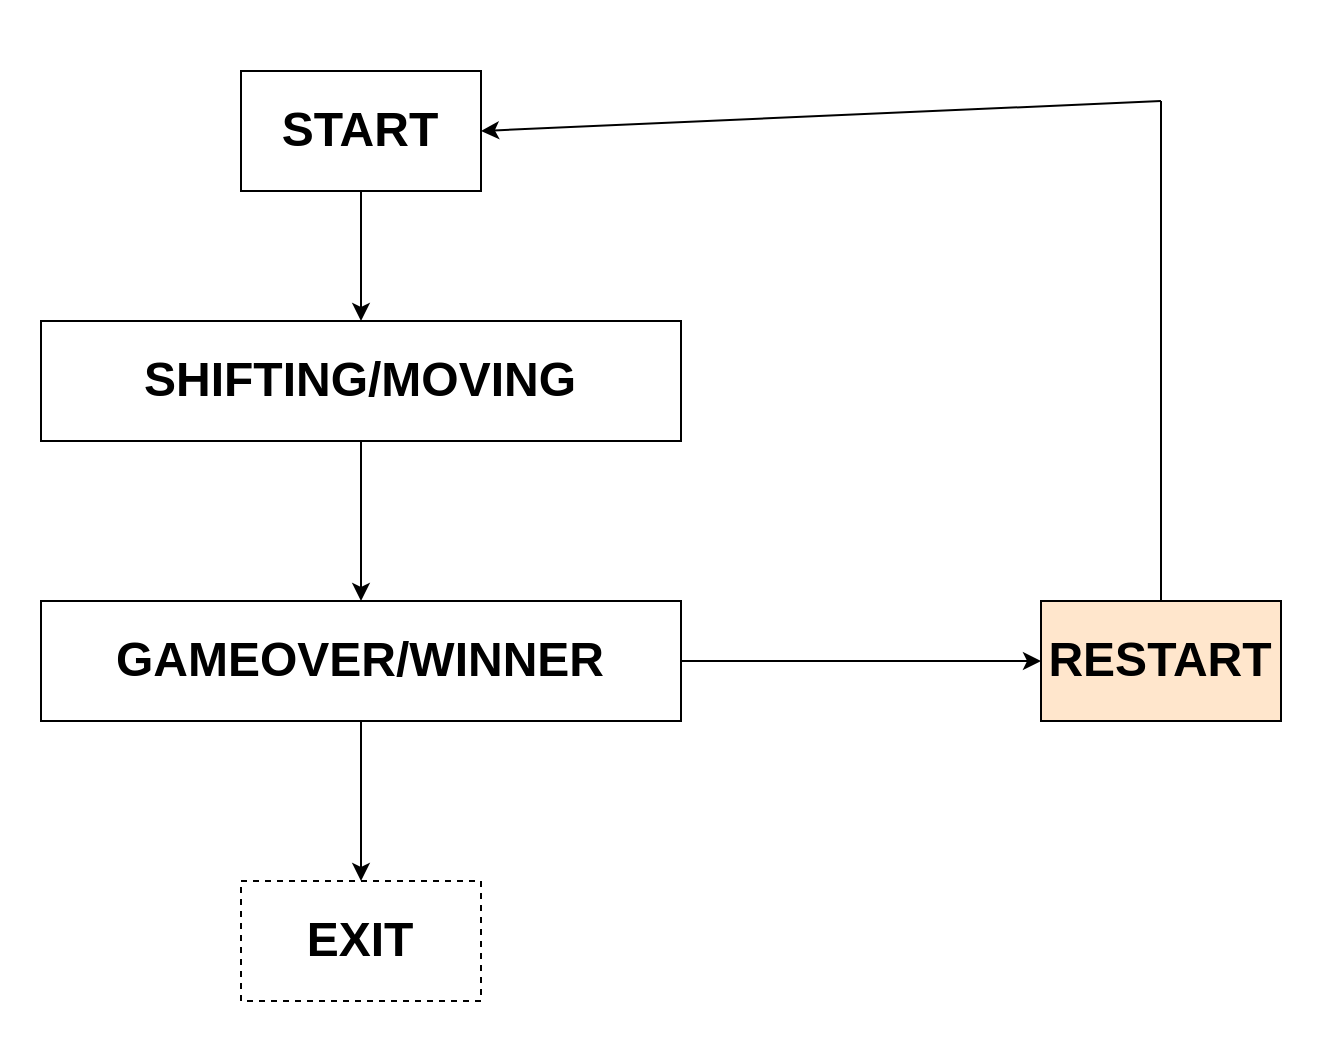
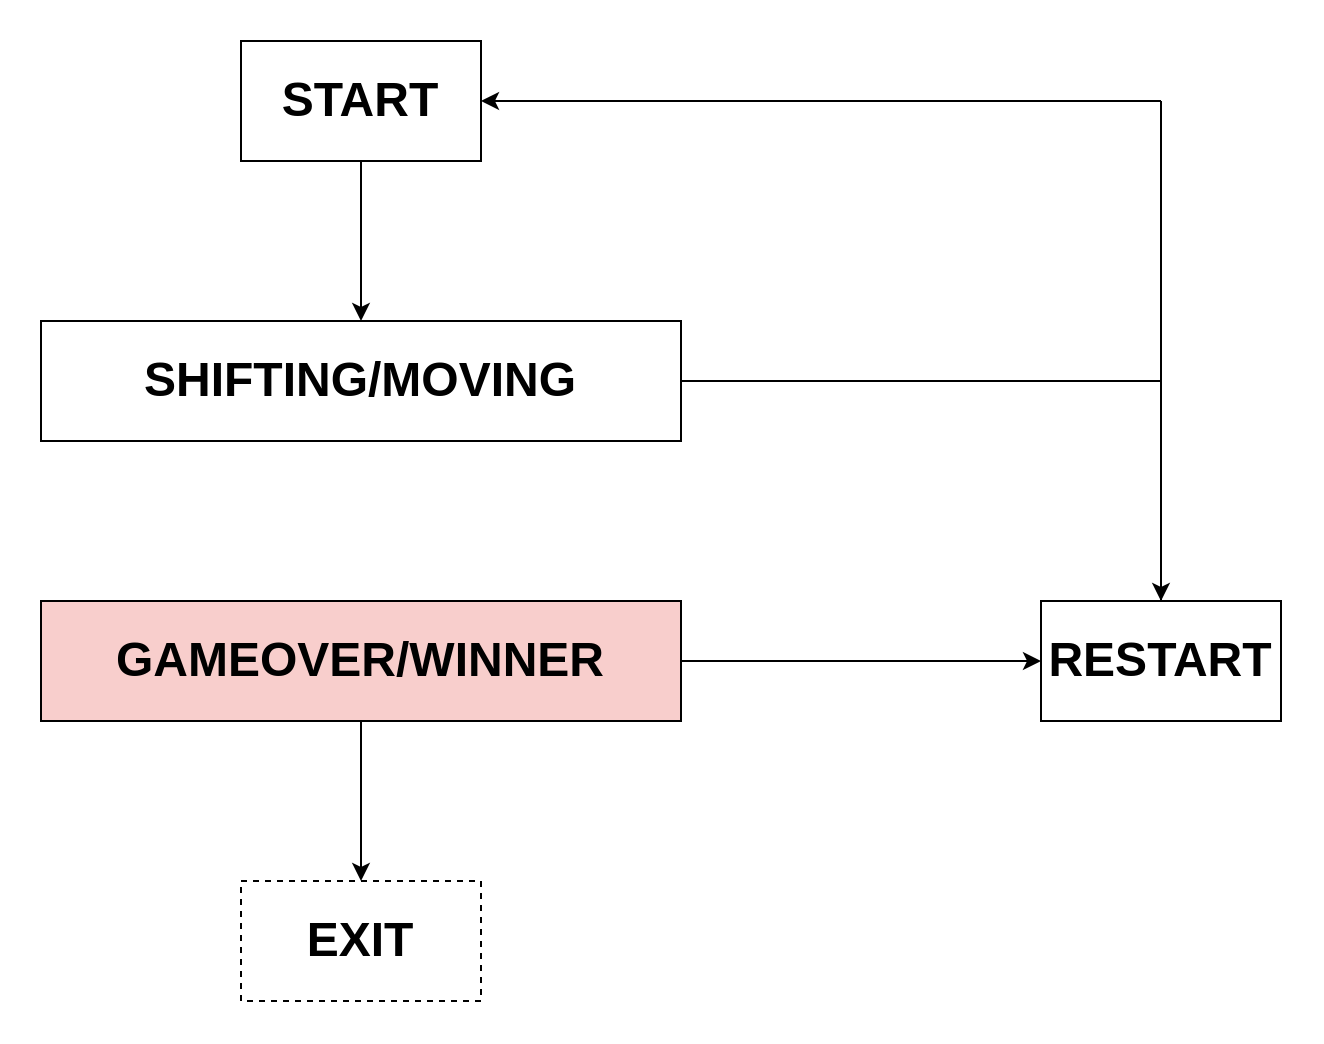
- <mxCell id="3" value="&lt;h1&gt;START&lt;/h1&gt;" style="rounded=0;whiteSpace=wrap;html=1;" vertex="1" parent="1"><mxGeometry x="120" y="35" width="120" height="60" as="geometry" /></mxCell>
+ <mxCell id="3" value="&lt;h1&gt;START&lt;/h1&gt;" style="rounded=0;whiteSpace=wrap;html=1;" vertex="1" parent="1"><mxGeometry x="120" y="20" width="120" height="60" as="geometry" /></mxCell>
- <mxCell id="4" value="" style="edgeStyle=orthogonalEdgeStyle;rounded=0;orthogonalLoop=1;jettySize=auto;html=1;" edge="1" parent="1" source="5" target="8"><mxGeometry relative="1" as="geometry" /></mxCell>
+ <mxCell id="4" value="" style="edgeStyle=orthogonalEdgeStyle;rounded=0;orthogonalLoop=1;jettySize=auto;html=1;" edge="1" parent="1" source="5" target="9"><mxGeometry relative="1" as="geometry" /></mxCell>
- <mxCell id="8" value="&lt;h1&gt;GAMEOVER/WINNER&lt;/h1&gt;" style="rounded=0;whiteSpace=wrap;html=1;" vertex="1" parent="1"><mxGeometry x="20" y="300" width="320" height="60" as="geometry" /></mxCell>
+ <mxCell id="8" value="&lt;h1&gt;GAMEOVER/WINNER&lt;/h1&gt;" style="rounded=0;whiteSpace=wrap;html=1;fillColor=#f8cecc;" vertex="1" parent="1"><mxGeometry x="20" y="300" width="320" height="60" as="geometry" /></mxCell>
- <mxCell id="9" value="&lt;h1&gt;RESTART&lt;/h1&gt;" style="whiteSpace=wrap;html=1;rounded=0;fillColor=#ffe6cc;" vertex="1" parent="1"><mxGeometry x="520" y="300" width="120" height="60" as="geometry" /></mxCell>
+ <mxCell id="9" value="&lt;h1&gt;RESTART&lt;/h1&gt;" style="whiteSpace=wrap;html=1;rounded=0;" vertex="1" parent="1"><mxGeometry x="520" y="300" width="120" height="60" as="geometry" /></mxCell>
